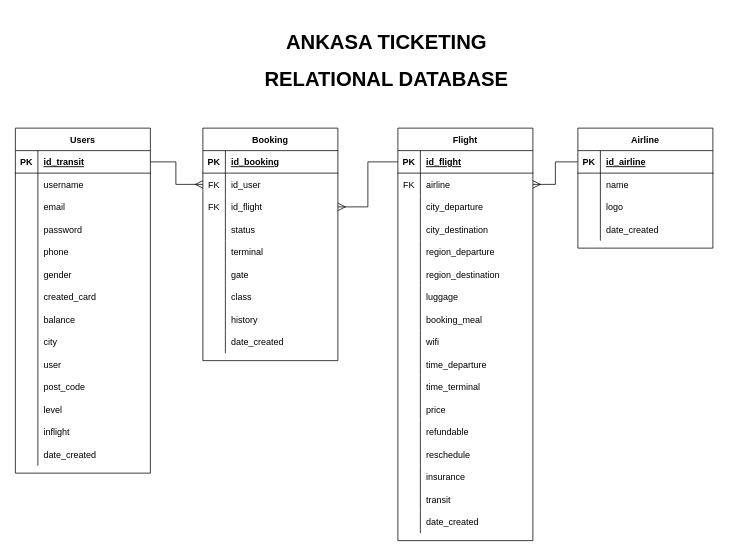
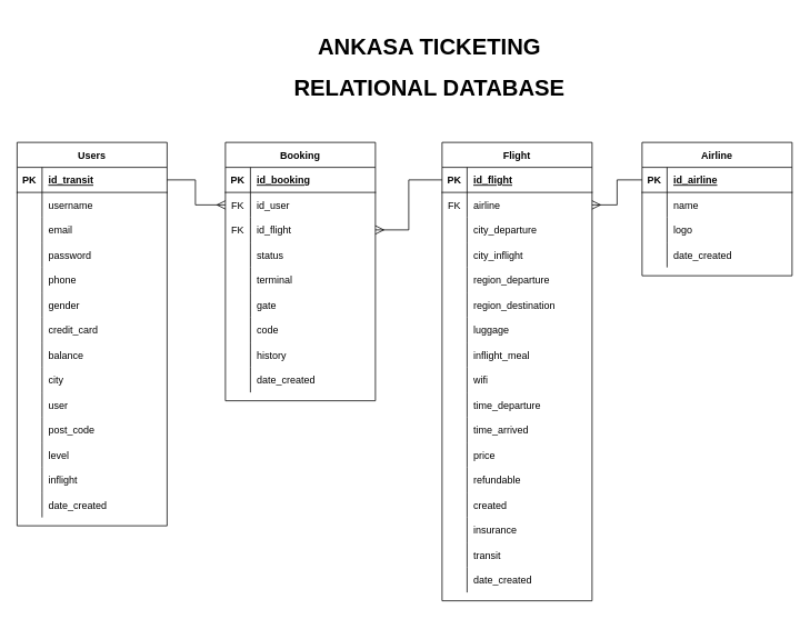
- <mxCell id="70" value="city_destination" style="shape=partialRectangle;connectable=0;fillColor=none;top=0;left=0;bottom=0;right=0;align=left;spacingLeft=6;overflow=hidden;" vertex="1" parent="68"><mxGeometry x="30" width="150" height="30" as="geometry"><mxRectangle width="150" height="30" as="alternateBounds" /></mxGeometry></mxCell>
+ <mxCell id="70" value="city_inflight" style="shape=partialRectangle;connectable=0;fillColor=none;top=0;left=0;bottom=0;right=0;align=left;spacingLeft=6;overflow=hidden;" vertex="1" parent="68"><mxGeometry x="30" width="150" height="30" as="geometry"><mxRectangle width="150" height="30" as="alternateBounds" /></mxGeometry></mxCell>
- <mxCell id="23" value="created_card" style="shape=partialRectangle;connectable=0;fillColor=none;top=0;left=0;bottom=0;right=0;align=left;spacingLeft=6;overflow=hidden;" vertex="1" parent="21"><mxGeometry x="30" width="150" height="30" as="geometry"><mxRectangle width="150" height="30" as="alternateBounds" /></mxGeometry></mxCell>
+ <mxCell id="23" value="credit_card" style="shape=partialRectangle;connectable=0;fillColor=none;top=0;left=0;bottom=0;right=0;align=left;spacingLeft=6;overflow=hidden;" vertex="1" parent="21"><mxGeometry x="30" width="150" height="30" as="geometry"><mxRectangle width="150" height="30" as="alternateBounds" /></mxGeometry></mxCell>
- <mxCell id="131" value="class" style="shape=partialRectangle;connectable=0;fillColor=none;top=0;left=0;bottom=0;right=0;align=left;spacingLeft=6;overflow=hidden;" vertex="1" parent="129"><mxGeometry x="30" width="150" height="30" as="geometry"><mxRectangle width="150" height="30" as="alternateBounds" /></mxGeometry></mxCell>
+ <mxCell id="131" value="code" style="shape=partialRectangle;connectable=0;fillColor=none;top=0;left=0;bottom=0;right=0;align=left;spacingLeft=6;overflow=hidden;" vertex="1" parent="129"><mxGeometry x="30" width="150" height="30" as="geometry"><mxRectangle width="150" height="30" as="alternateBounds" /></mxGeometry></mxCell>
- <mxCell id="82" value="booking_meal" style="shape=partialRectangle;connectable=0;fillColor=none;top=0;left=0;bottom=0;right=0;align=left;spacingLeft=6;overflow=hidden;" vertex="1" parent="80"><mxGeometry x="30" width="150" height="30" as="geometry"><mxRectangle width="150" height="30" as="alternateBounds" /></mxGeometry></mxCell>
+ <mxCell id="82" value="inflight_meal" style="shape=partialRectangle;connectable=0;fillColor=none;top=0;left=0;bottom=0;right=0;align=left;spacingLeft=6;overflow=hidden;" vertex="1" parent="80"><mxGeometry x="30" width="150" height="30" as="geometry"><mxRectangle width="150" height="30" as="alternateBounds" /></mxGeometry></mxCell>
- <mxCell id="91" value="time_terminal" style="shape=partialRectangle;connectable=0;fillColor=none;top=0;left=0;bottom=0;right=0;align=left;spacingLeft=6;overflow=hidden;" vertex="1" parent="89"><mxGeometry x="30" width="150" height="30" as="geometry"><mxRectangle width="150" height="30" as="alternateBounds" /></mxGeometry></mxCell>
+ <mxCell id="91" value="time_arrived" style="shape=partialRectangle;connectable=0;fillColor=none;top=0;left=0;bottom=0;right=0;align=left;spacingLeft=6;overflow=hidden;" vertex="1" parent="89"><mxGeometry x="30" width="150" height="30" as="geometry"><mxRectangle width="150" height="30" as="alternateBounds" /></mxGeometry></mxCell>
- <mxCell id="100" value="reschedule" style="shape=partialRectangle;connectable=0;fillColor=none;top=0;left=0;bottom=0;right=0;align=left;spacingLeft=6;overflow=hidden;" vertex="1" parent="98"><mxGeometry x="30" width="150" height="30" as="geometry"><mxRectangle width="150" height="30" as="alternateBounds" /></mxGeometry></mxCell>
+ <mxCell id="100" value="created" style="shape=partialRectangle;connectable=0;fillColor=none;top=0;left=0;bottom=0;right=0;align=left;spacingLeft=6;overflow=hidden;" vertex="1" parent="98"><mxGeometry x="30" width="150" height="30" as="geometry"><mxRectangle width="150" height="30" as="alternateBounds" /></mxGeometry></mxCell>
